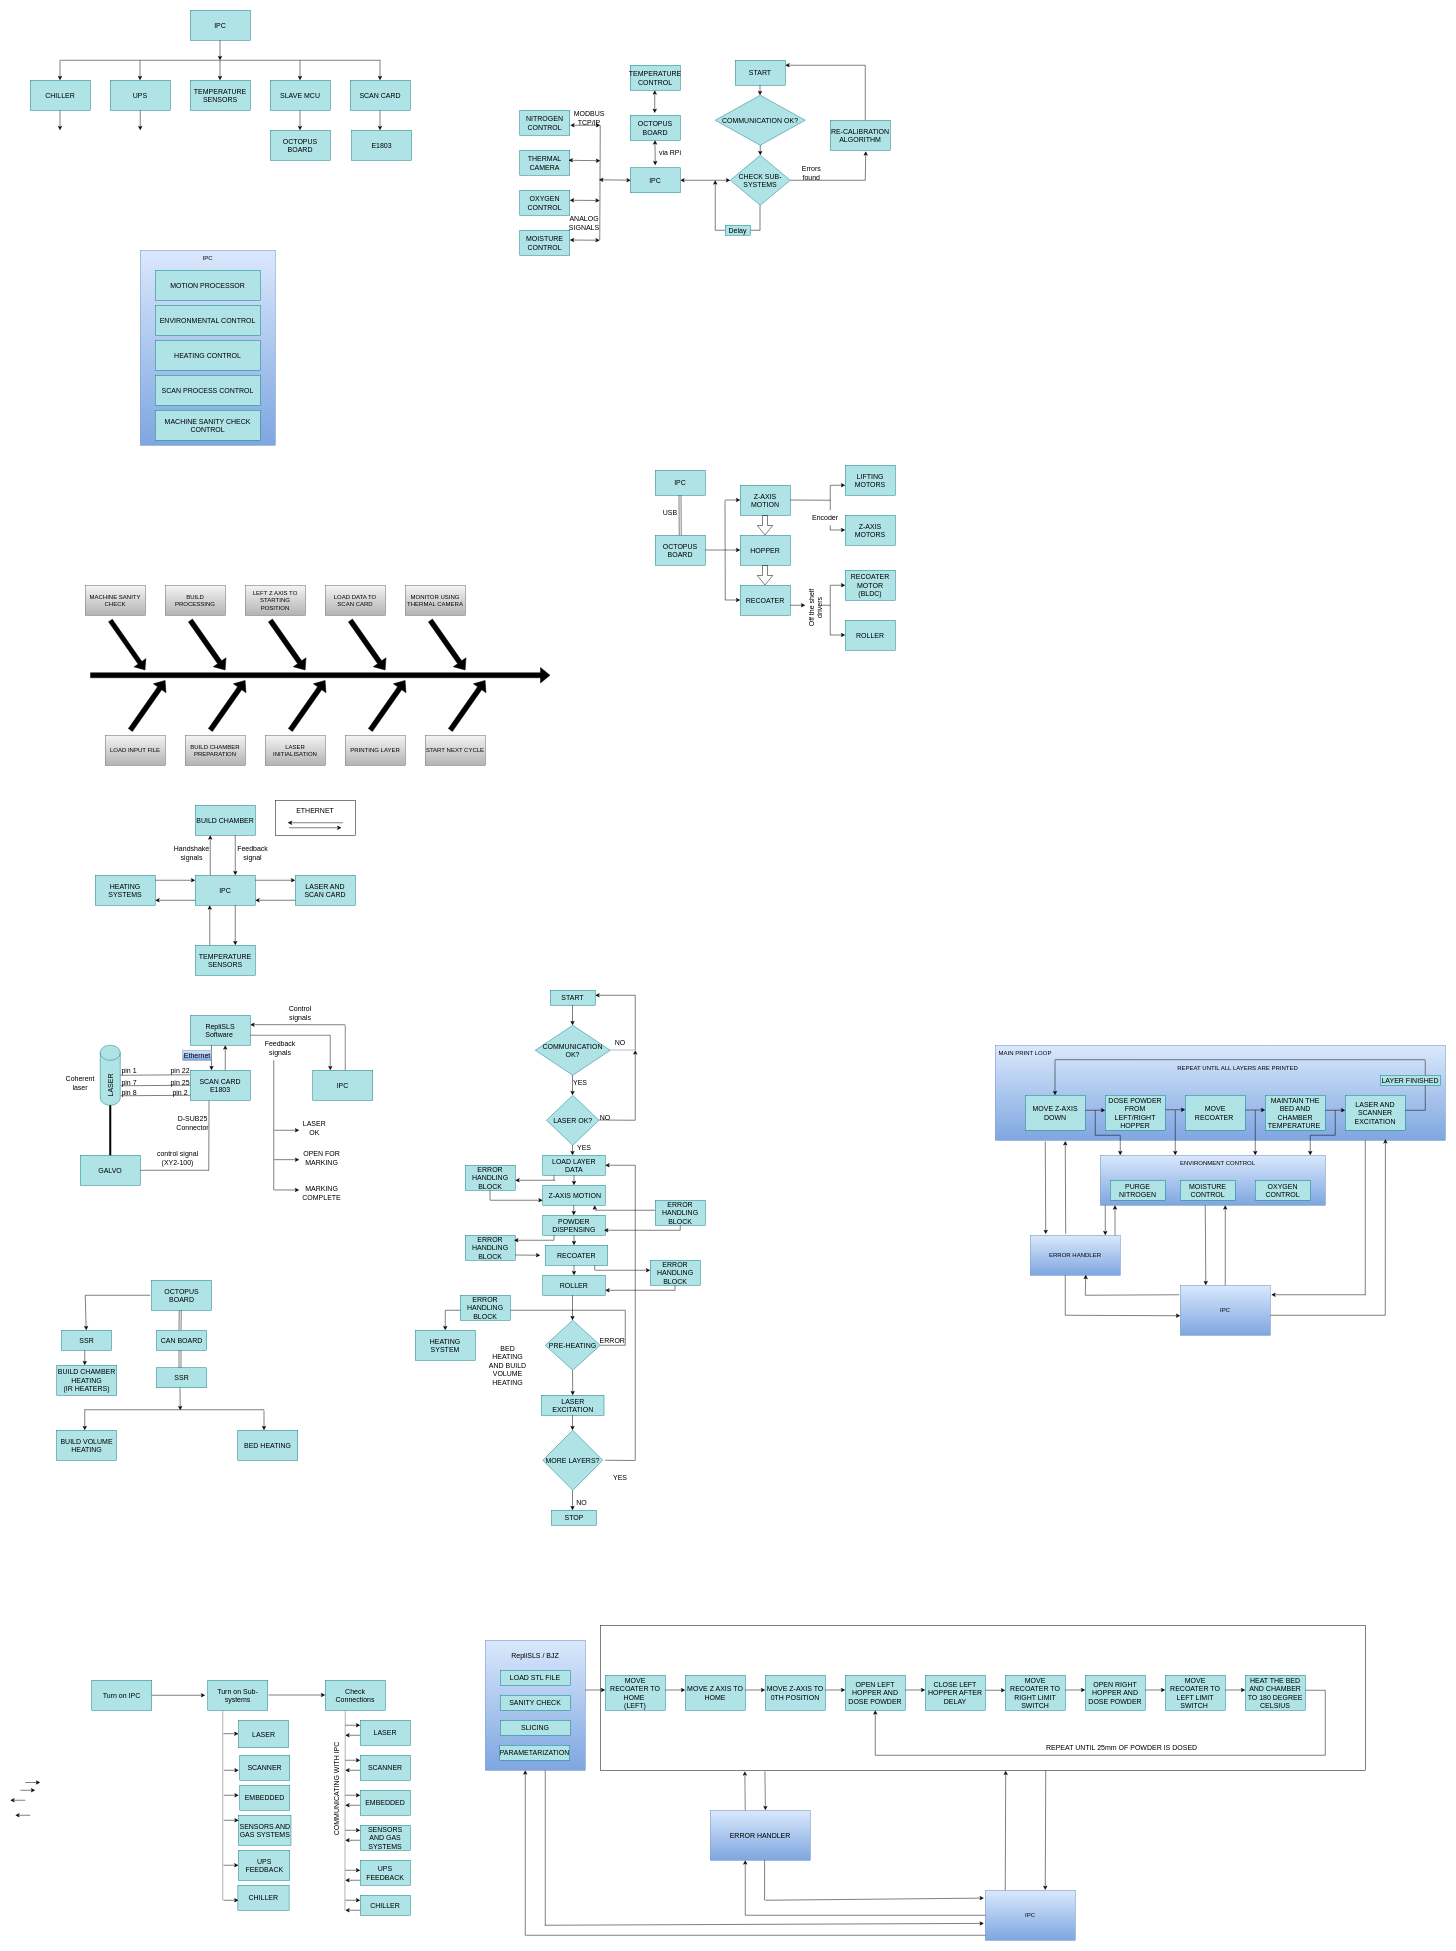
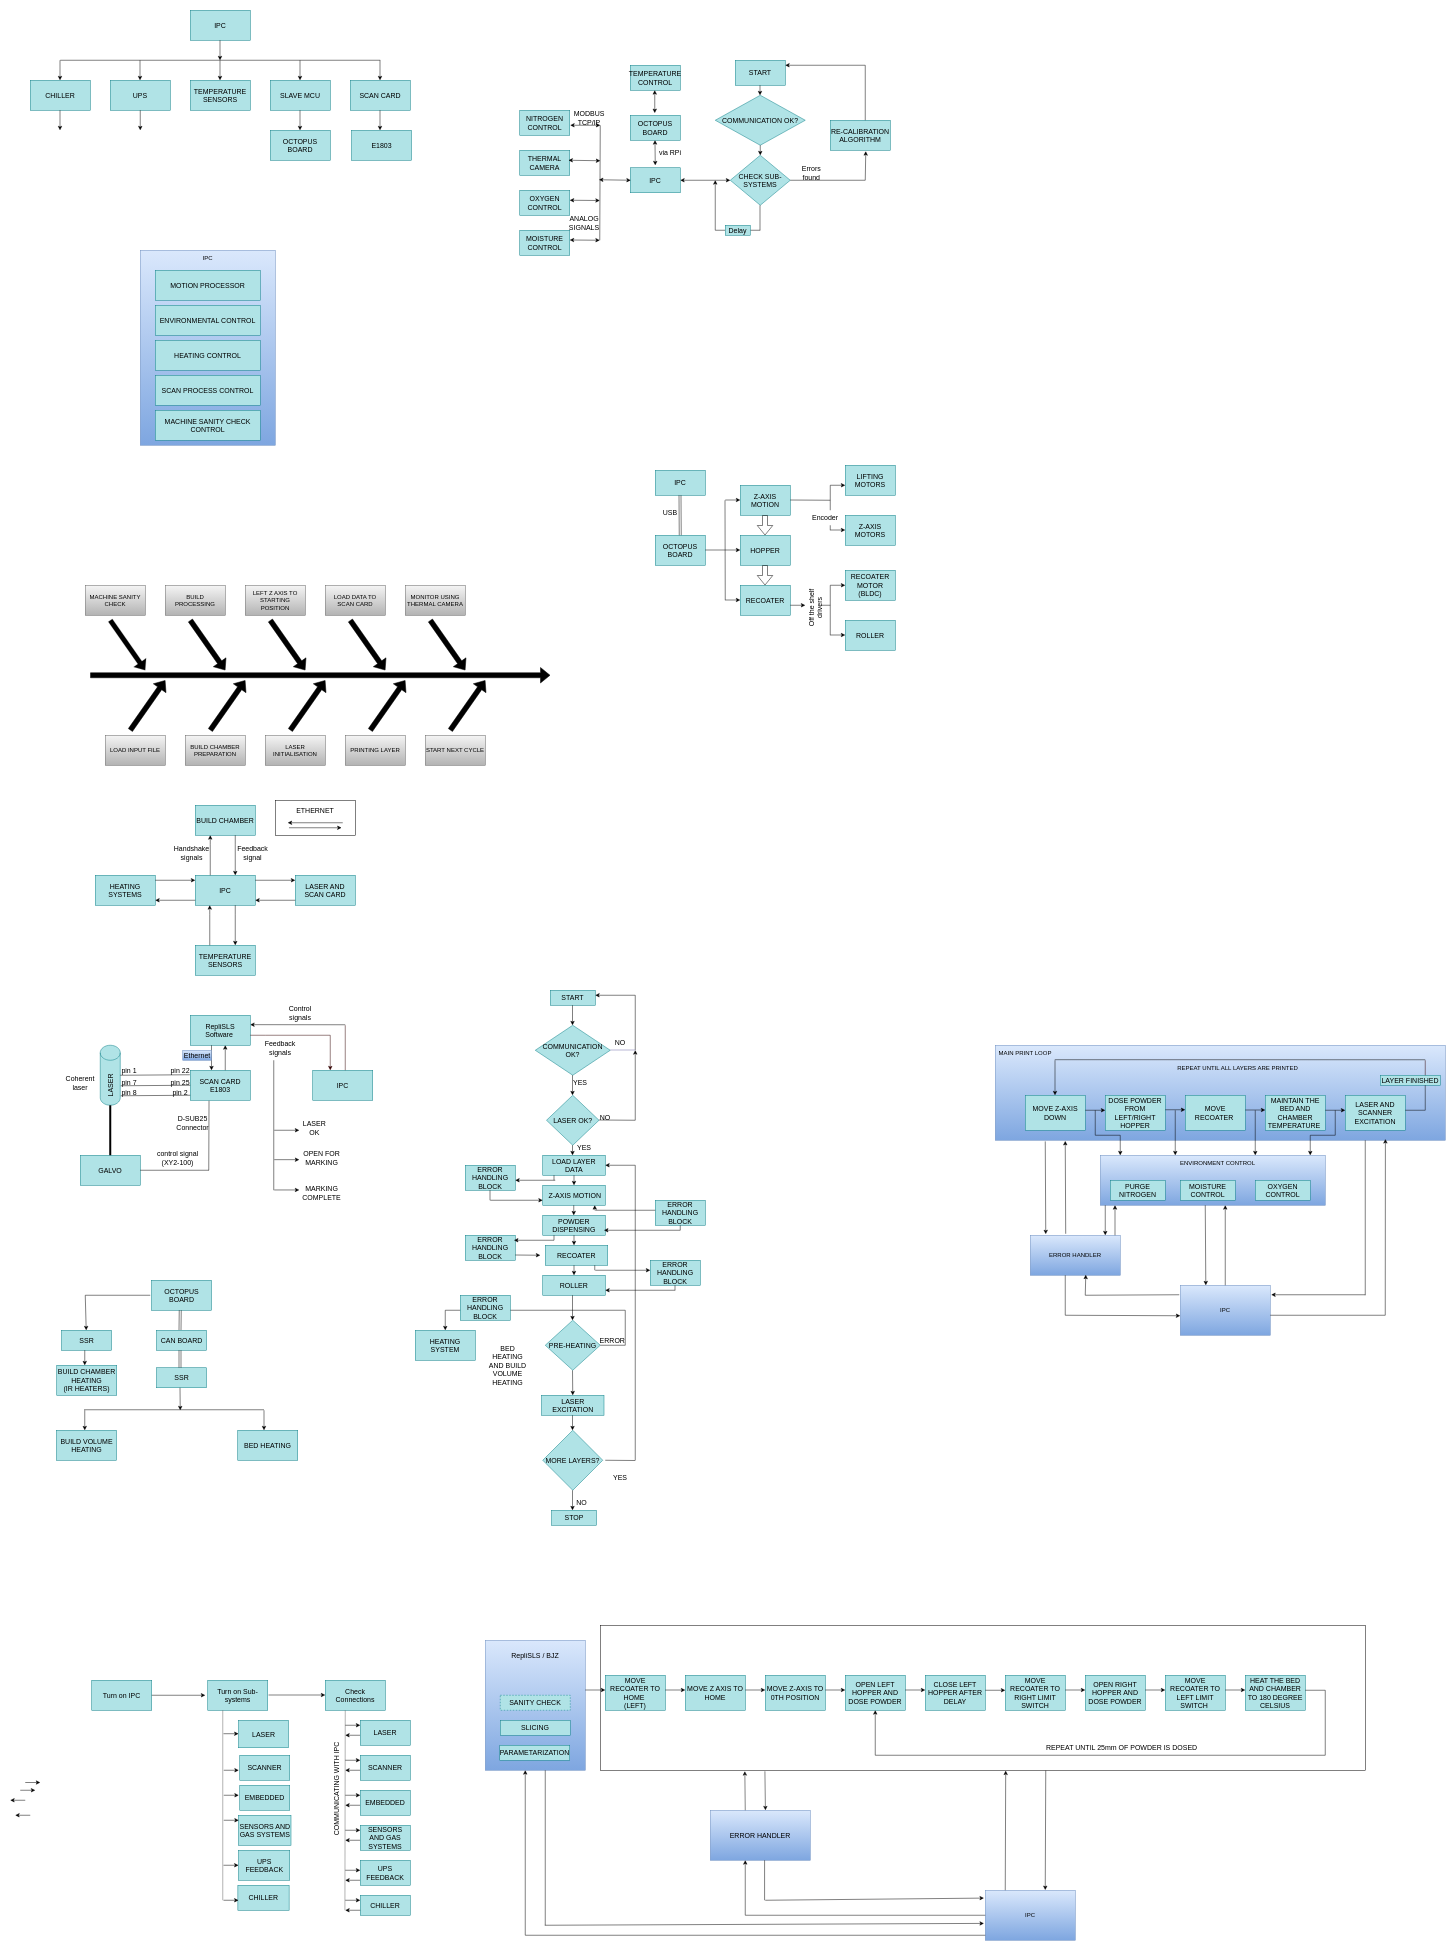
- <mxCell id="299" value="LOAD STL FILE" style="rounded=0;whiteSpace=wrap;html=1;fillColor=#b0e3e6;strokeColor=#0e8088;fontSize=14;" vertex="1" parent="1"><mxGeometry x="1000" y="3340" width="140" height="30" as="geometry" /></mxCell>
- <mxCell id="306" value="SANITY CHECK" style="rounded=0;whiteSpace=wrap;html=1;fillColor=#b0e3e6;fontSize=14;strokeColor=#0e8088;" vertex="1" parent="1"><mxGeometry x="1000" y="3390" width="140" height="30" as="geometry" /></mxCell>
+ <mxCell id="306" value="SANITY CHECK" style="rounded=0;whiteSpace=wrap;html=1;fillColor=#b0e3e6;fontSize=14;strokeColor=#0e8088;dashed=1;" vertex="1" parent="1"><mxGeometry x="1000" y="3390" width="140" height="30" as="geometry" /></mxCell>
